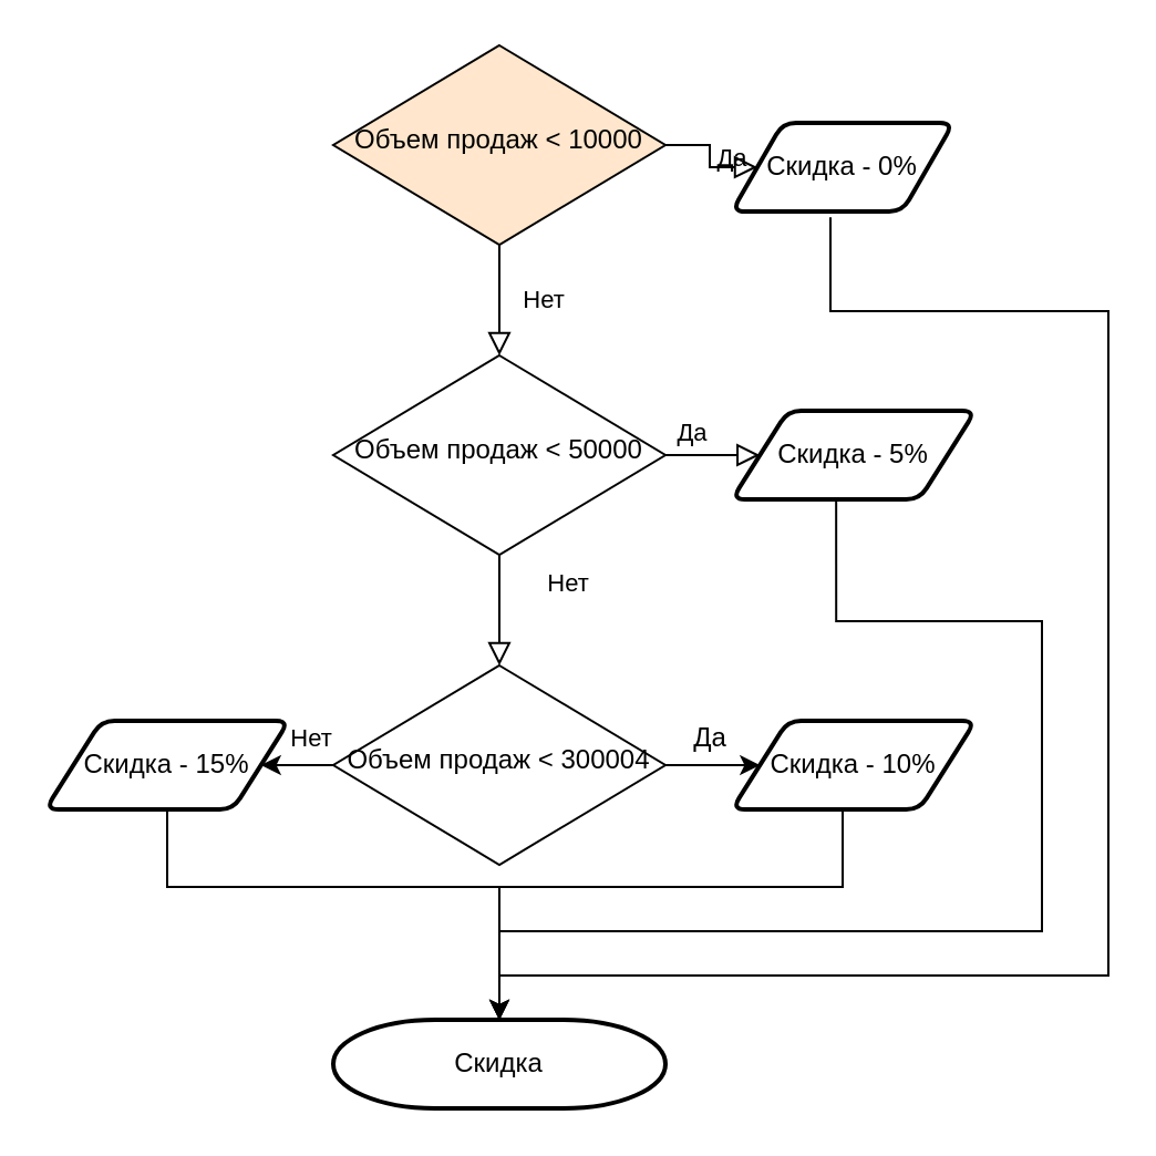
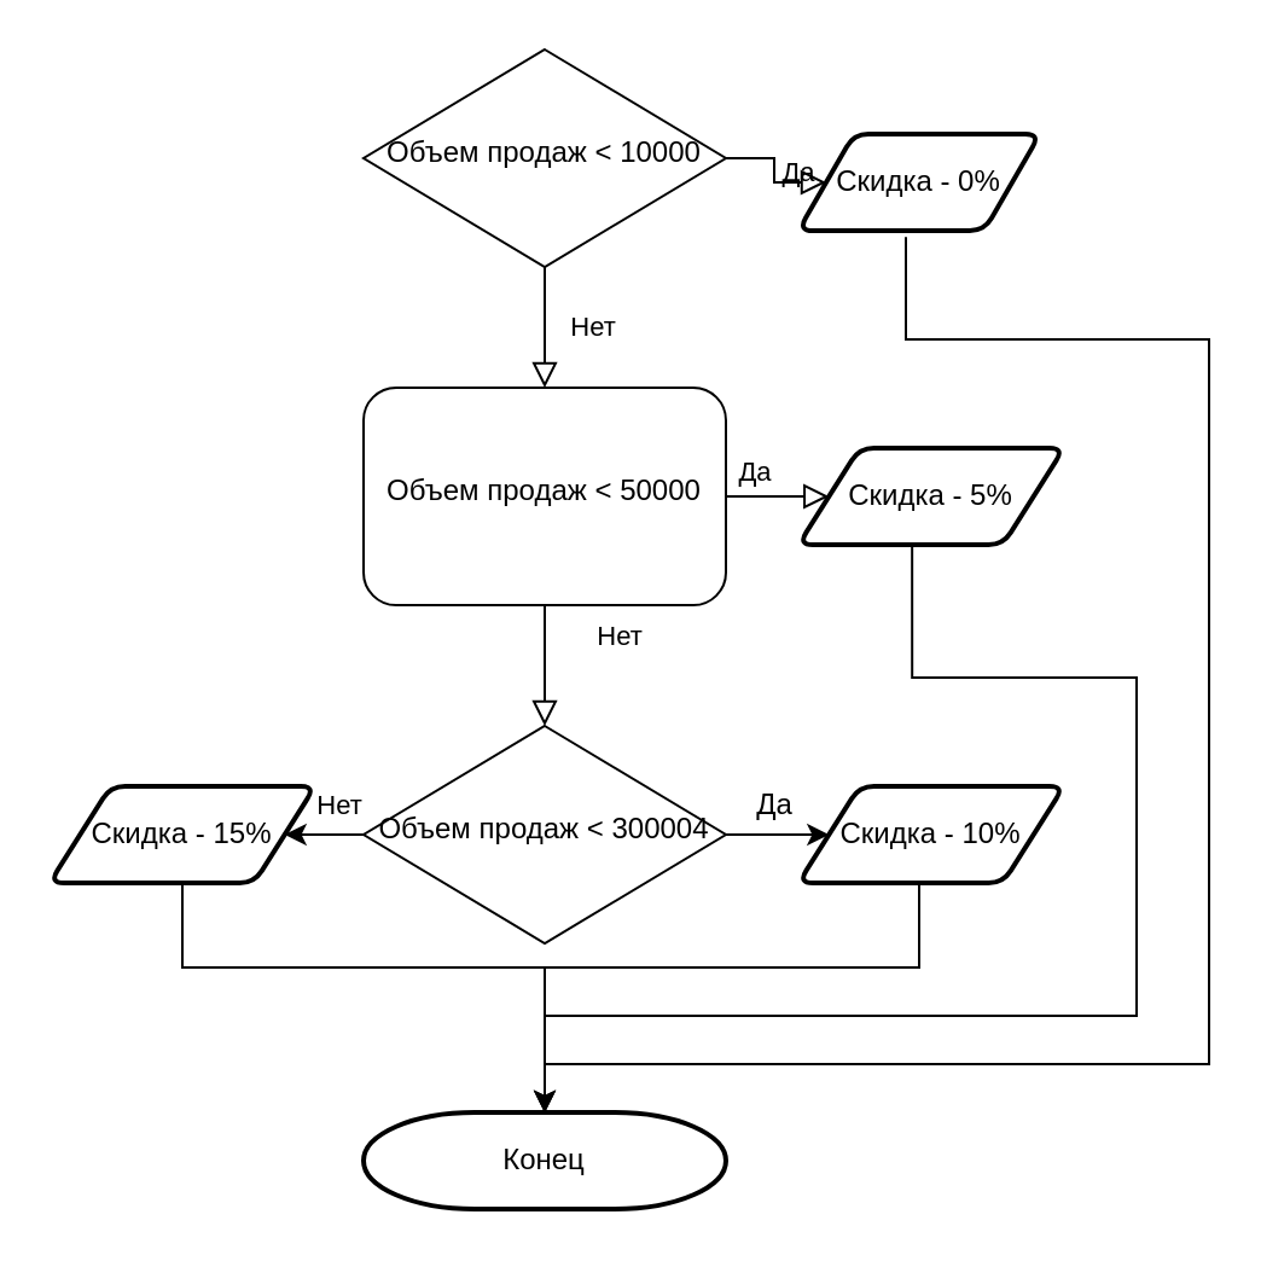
- <mxCell id="4" value="Объем продаж &amp;lt; 10000" style="rhombus;whiteSpace=wrap;html=1;shadow=0;fontFamily=Helvetica;fontSize=12;align=center;strokeWidth=1;spacing=6;spacingTop=-4;fillColor=#ffe6cc;" parent="1" vertex="1"><mxGeometry x="150" y="20" width="150" height="90" as="geometry" /></mxCell>
+ <mxCell id="4" value="Объем продаж &amp;lt; 10000" style="rhombus;whiteSpace=wrap;html=1;shadow=0;fontFamily=Helvetica;fontSize=12;align=center;strokeWidth=1;spacing=6;spacingTop=-4;" parent="1" vertex="1"><mxGeometry x="150" y="20" width="150" height="90" as="geometry" /></mxCell>
- <mxCell id="7" value="Объем продаж &amp;lt; 50000" style="rhombus;whiteSpace=wrap;html=1;shadow=0;fontFamily=Helvetica;fontSize=12;align=center;strokeWidth=1;spacing=6;spacingTop=-4;" parent="1" vertex="1"><mxGeometry x="150" y="160" width="150" height="90" as="geometry" /></mxCell>
+ <mxCell id="7" value="Объем продаж &amp;lt; 50000" style="whiteSpace=wrap;html=1;shadow=0;fontFamily=Helvetica;fontSize=12;align=center;strokeWidth=1;spacing=6;spacingTop=-4;rounded=1;" parent="1" vertex="1"><mxGeometry x="150" y="160" width="150" height="90" as="geometry" /></mxCell>
- <mxCell id="18" value="Скидка" style="strokeWidth=2;html=1;shape=mxgraph.flowchart.terminator;whiteSpace=wrap;" vertex="1" parent="1"><mxGeometry x="150" y="460" width="150" height="40" as="geometry" /></mxCell>
+ <mxCell id="18" value="Конец" style="strokeWidth=2;html=1;shape=mxgraph.flowchart.terminator;whiteSpace=wrap;" vertex="1" parent="1"><mxGeometry x="150" y="460" width="150" height="40" as="geometry" /></mxCell>
